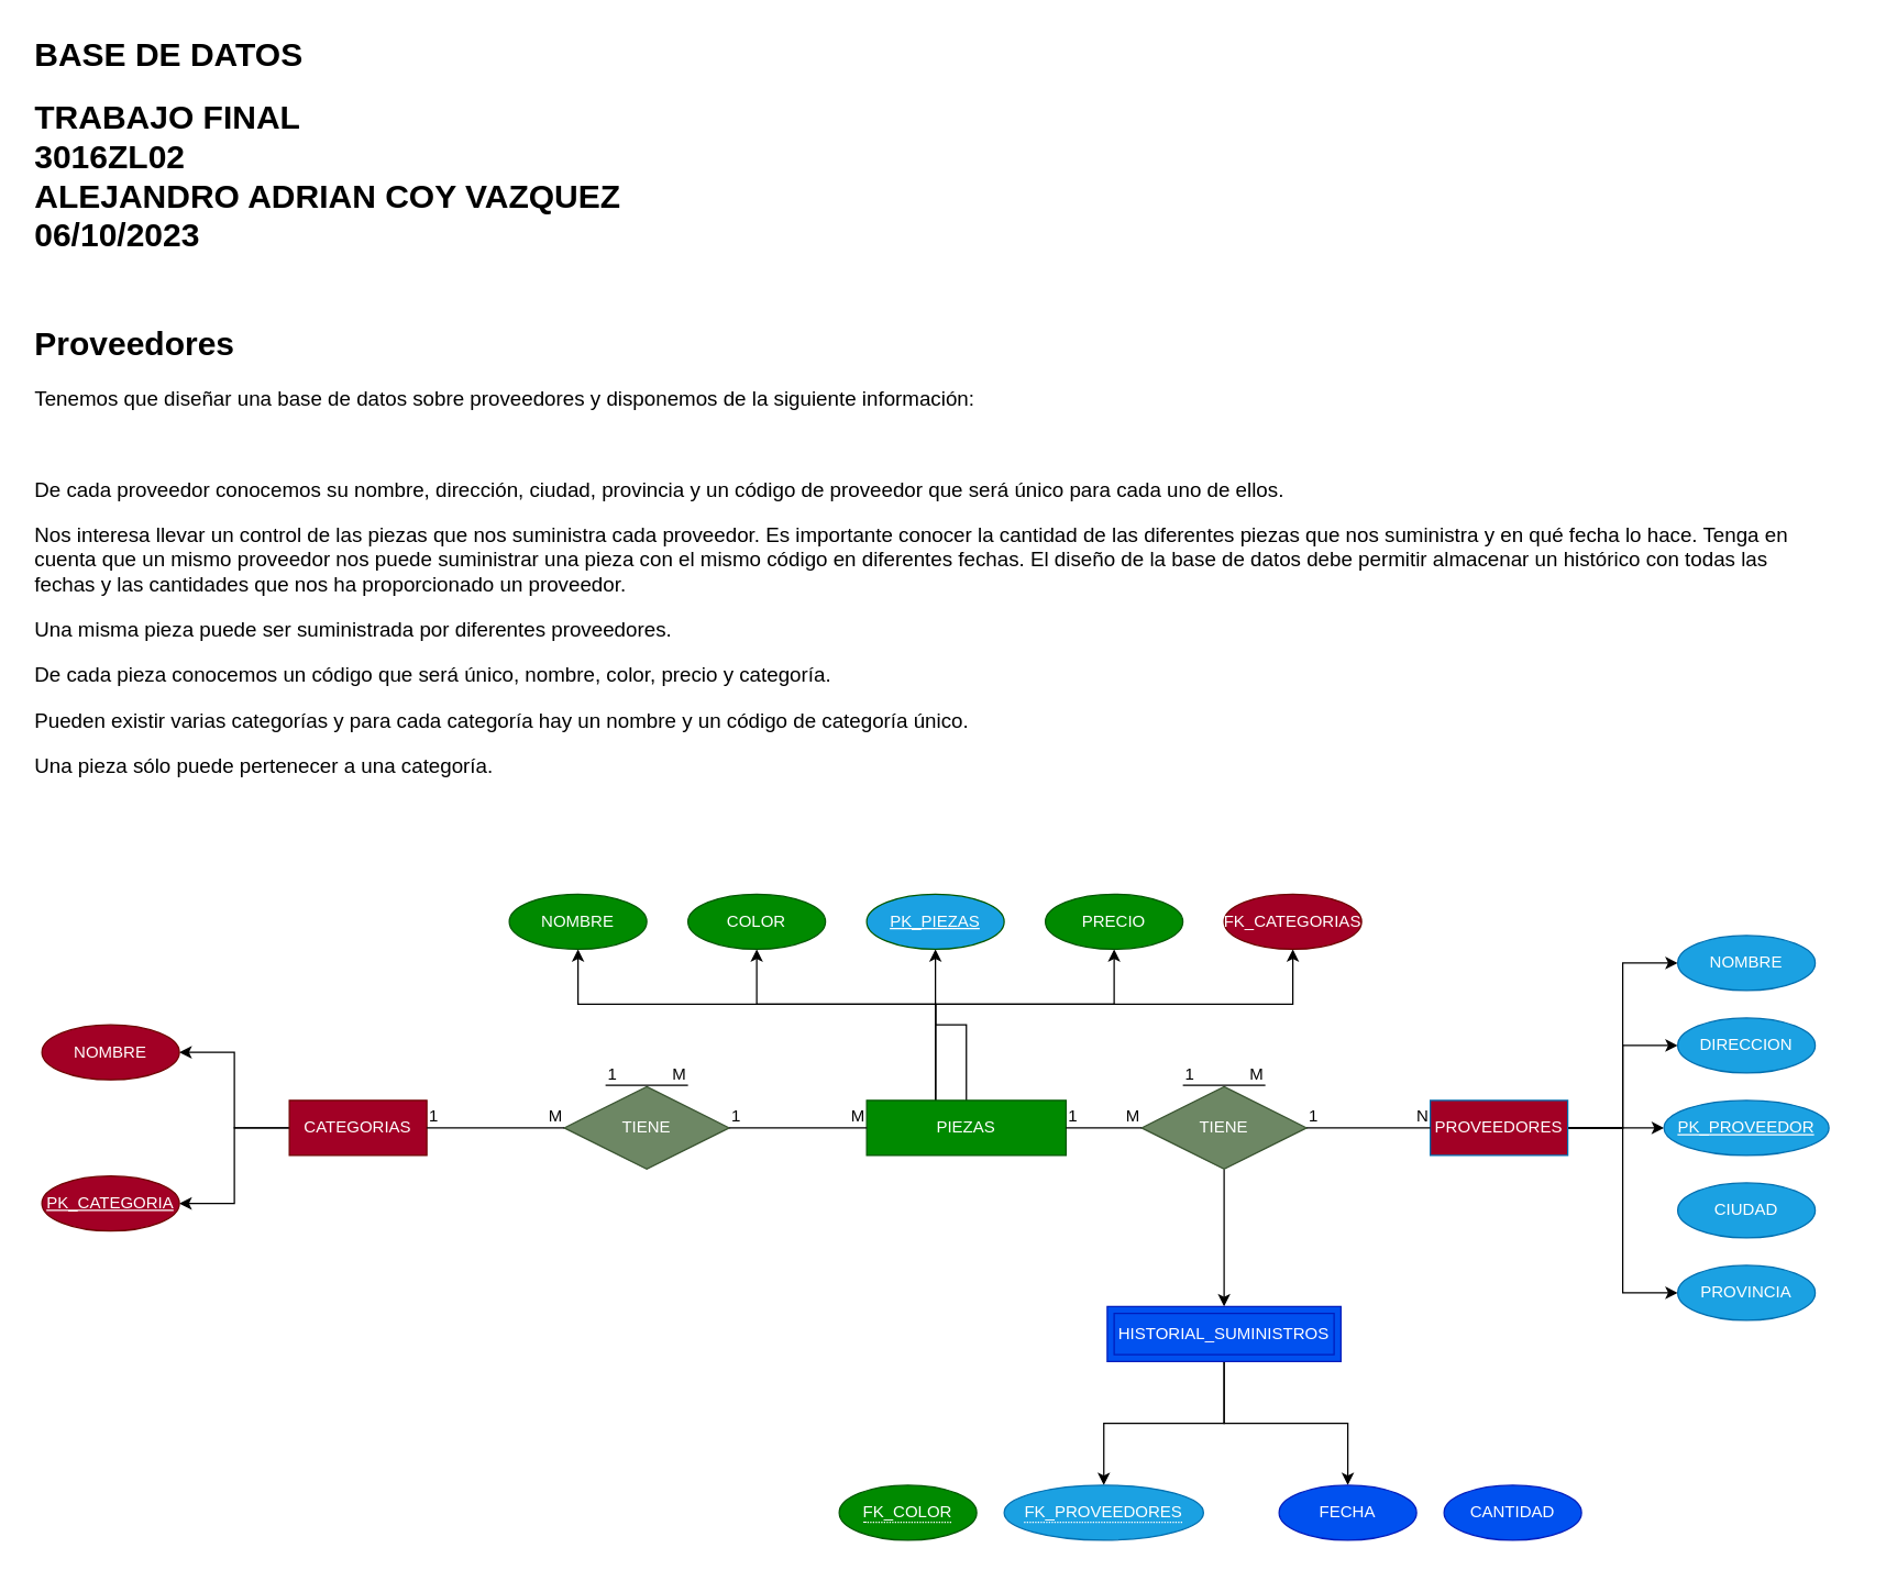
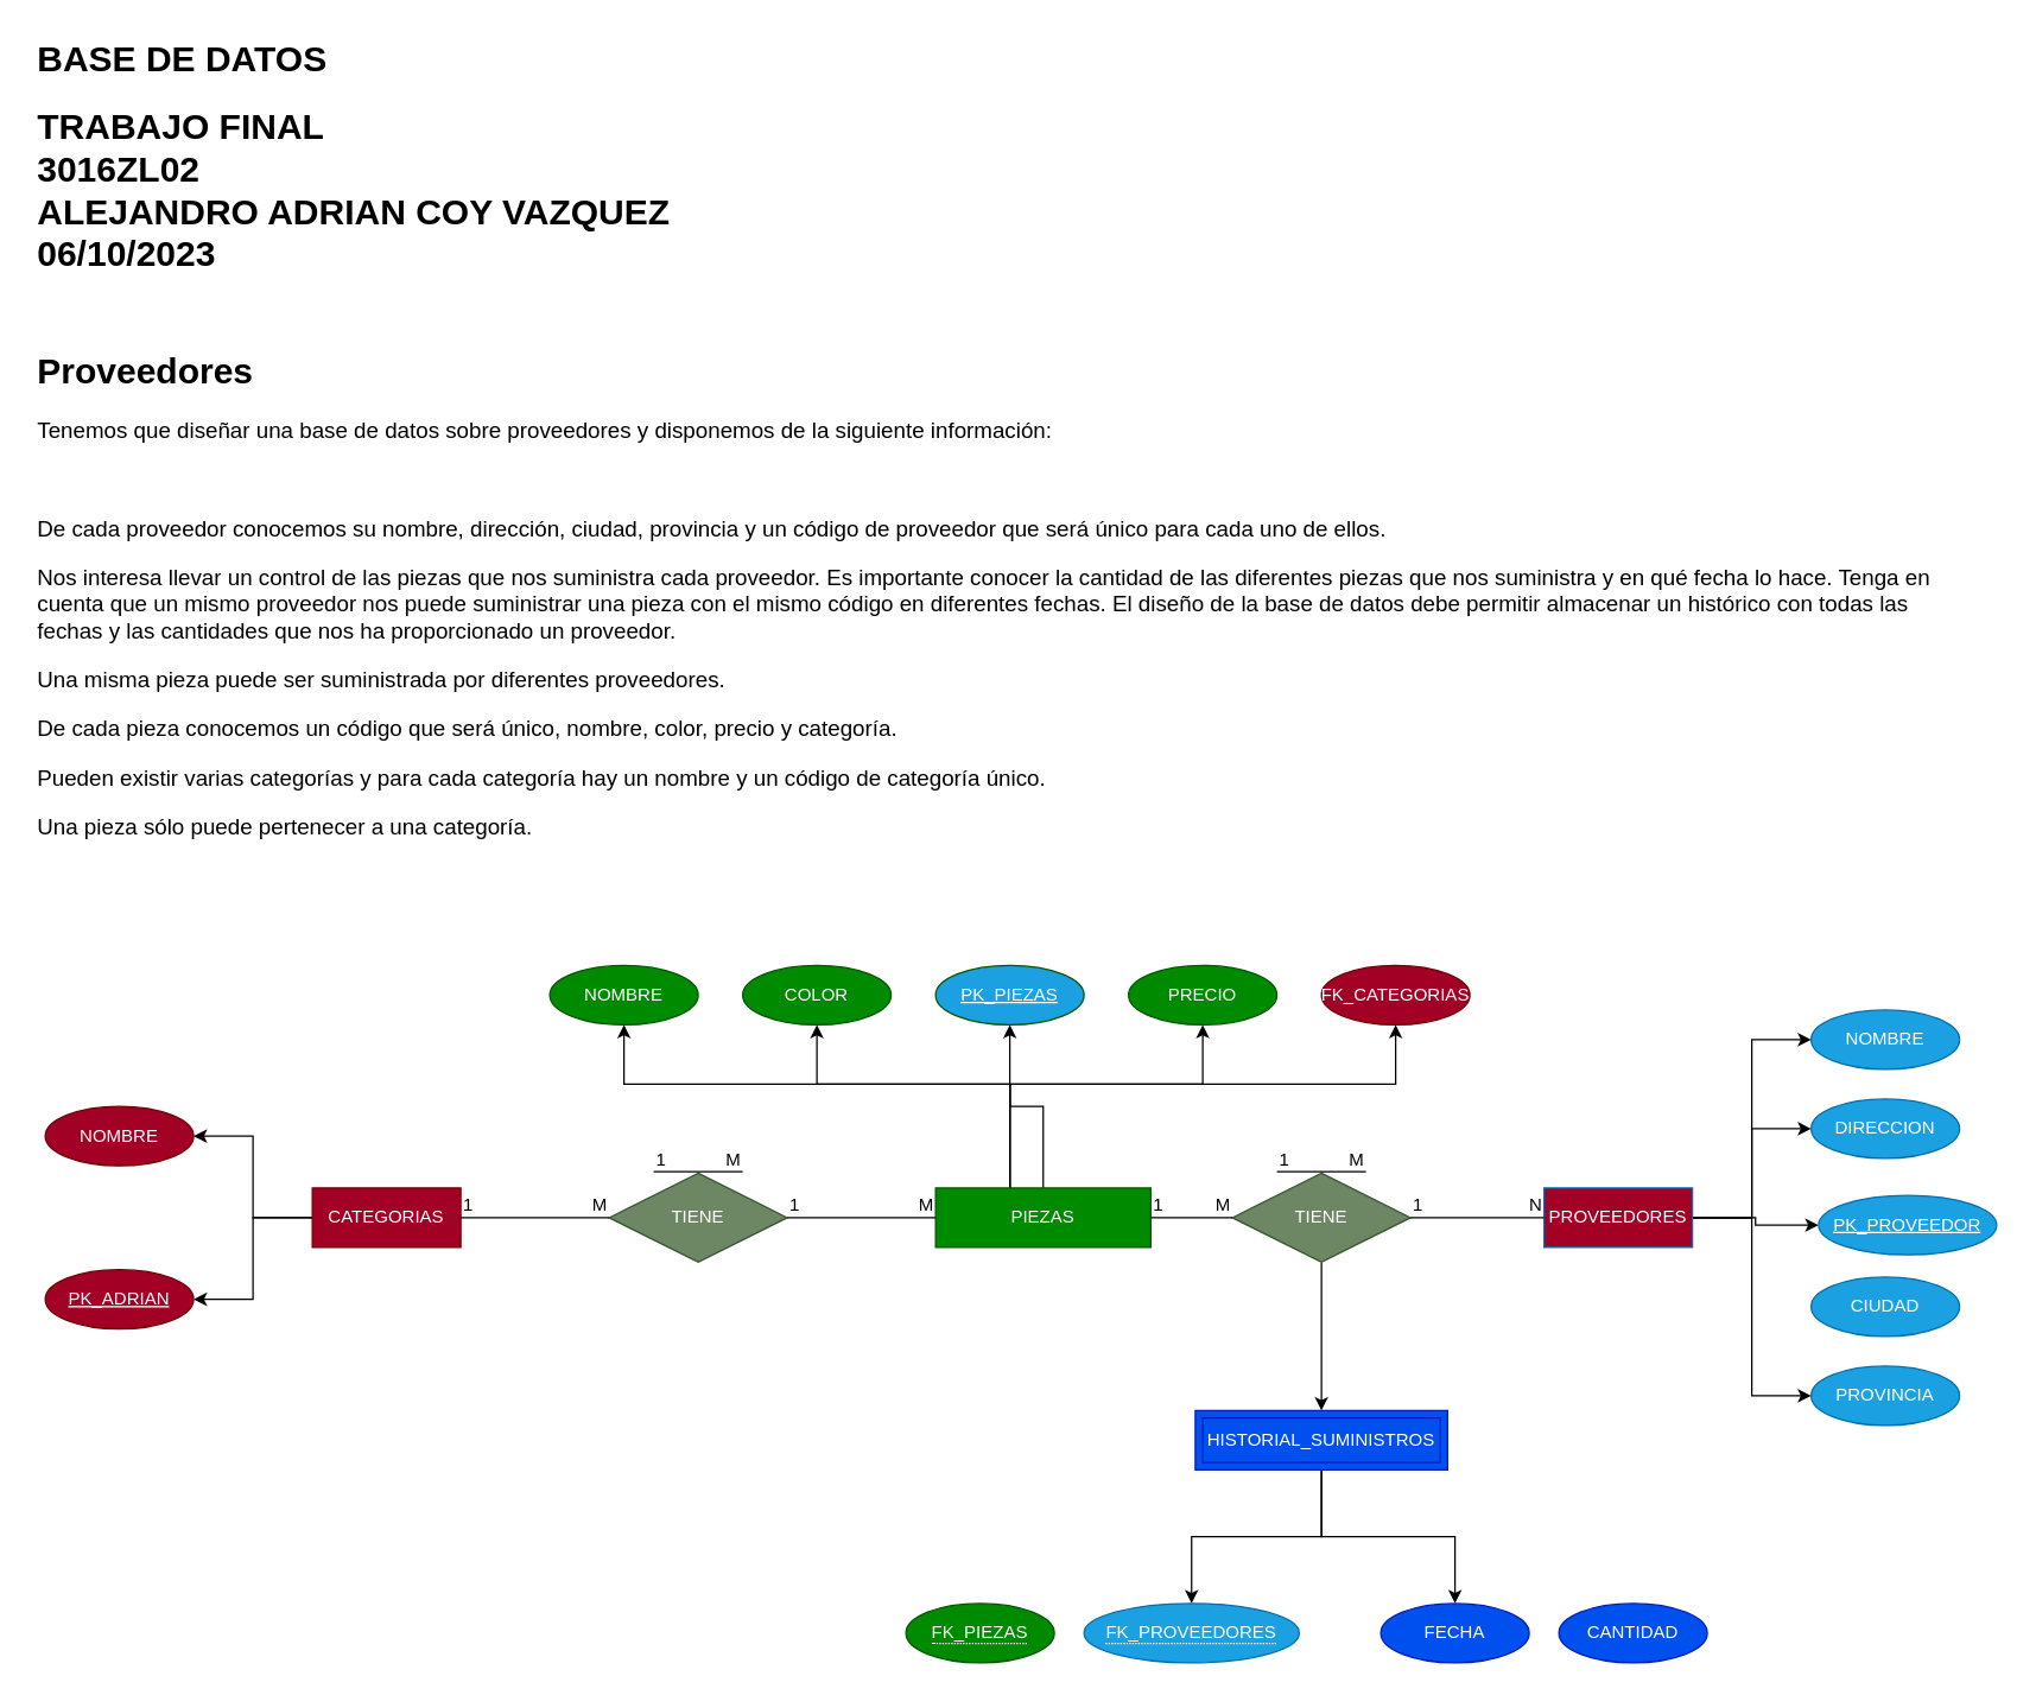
- <mxCell id="41" value="PK_PROVEEDOR" style="ellipse;whiteSpace=wrap;html=1;align=center;fontStyle=4;fillColor=#1ba1e2;strokeColor=#006EAF;fontColor=#ffffff;" parent="1" vertex="1"><mxGeometry x="1210" y="800" width="120" height="40" as="geometry" /></mxCell>
+ <mxCell id="41" value="PK_PROVEEDOR" style="ellipse;whiteSpace=wrap;html=1;align=center;fontStyle=4;fillColor=#1ba1e2;strokeColor=#006EAF;fontColor=#ffffff;" parent="1" vertex="1"><mxGeometry x="1225" y="805" width="120" height="40" as="geometry" /></mxCell>
- <mxCell id="55" value="PK_CATEGORIA" style="ellipse;whiteSpace=wrap;html=1;align=center;fontStyle=4;fillColor=#a20025;strokeColor=#6F0000;fontColor=#ffffff;" parent="1" vertex="1"><mxGeometry x="30" y="855" width="100" height="40" as="geometry" /></mxCell>
+ <mxCell id="55" value="PK_ADRIAN" style="ellipse;whiteSpace=wrap;html=1;align=center;fontStyle=4;fillColor=#a20025;strokeColor=#6F0000;fontColor=#ffffff;" parent="1" vertex="1"><mxGeometry x="30" y="855" width="100" height="40" as="geometry" /></mxCell>
- <mxCell id="46" value="&lt;span style=&quot;border-bottom: 1px dotted&quot;&gt;FK_COLOR&lt;/span&gt;" style="ellipse;whiteSpace=wrap;html=1;align=center;fillColor=#008a00;strokeColor=#005700;fontColor=#ffffff;" parent="1" vertex="1"><mxGeometry x="610" y="1080" width="100" height="40" as="geometry" /></mxCell>
+ <mxCell id="46" value="&lt;span style=&quot;border-bottom: 1px dotted&quot;&gt;FK_PIEZAS&lt;/span&gt;" style="ellipse;whiteSpace=wrap;html=1;align=center;fillColor=#008a00;strokeColor=#005700;fontColor=#ffffff;" parent="1" vertex="1"><mxGeometry x="610" y="1080" width="100" height="40" as="geometry" /></mxCell>
